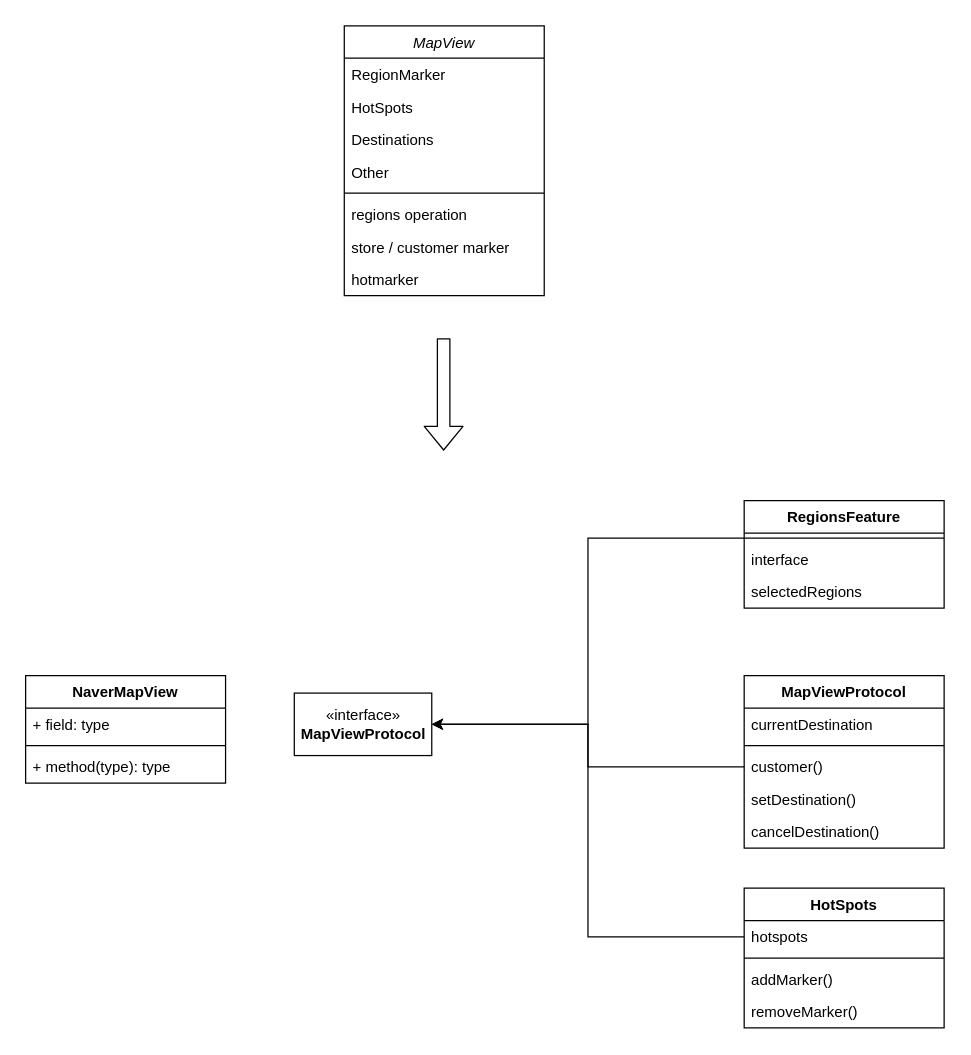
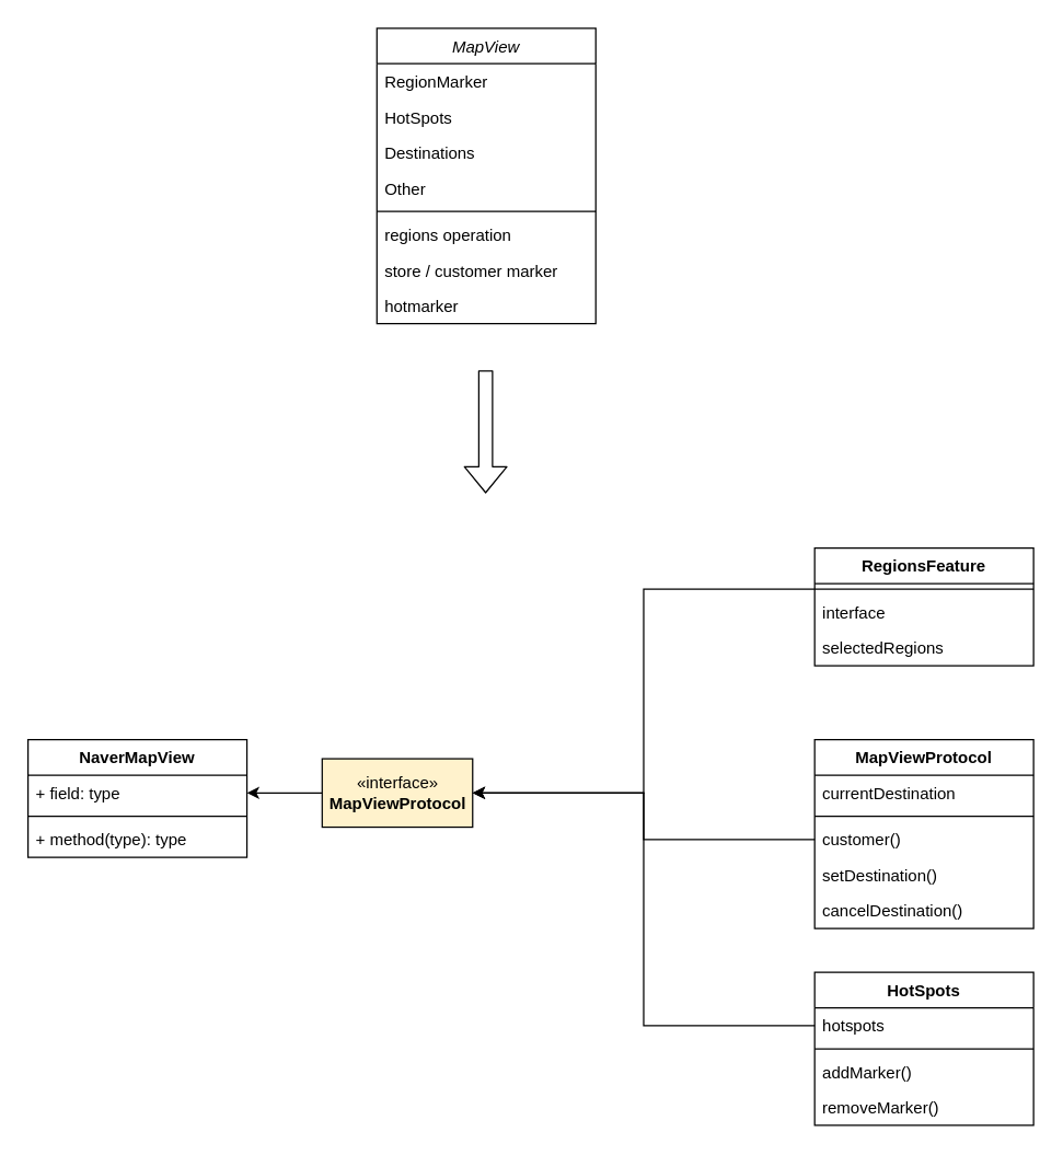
+ <mxCell id="11" style="edgeStyle=orthogonalEdgeStyle;rounded=0;orthogonalLoop=1;jettySize=auto;html=1;entryX=1;entryY=0.5;entryDx=0;entryDy=0;" edge="1" parent="1" source="12" target="14"><mxGeometry relative="1" as="geometry" /></mxCell>
- <mxCell id="12" value="«interface»&lt;br&gt;&lt;b&gt;MapViewProtocol&lt;/b&gt;" style="html=1;" vertex="1" parent="1"><mxGeometry x="235" y="554" width="110" height="50" as="geometry" /></mxCell>
+ <mxCell id="12" value="«interface»&lt;br&gt;&lt;b&gt;MapViewProtocol&lt;/b&gt;" style="html=1;fillColor=#fff2cc;" vertex="1" parent="1"><mxGeometry x="235" y="554" width="110" height="50" as="geometry" /></mxCell>
